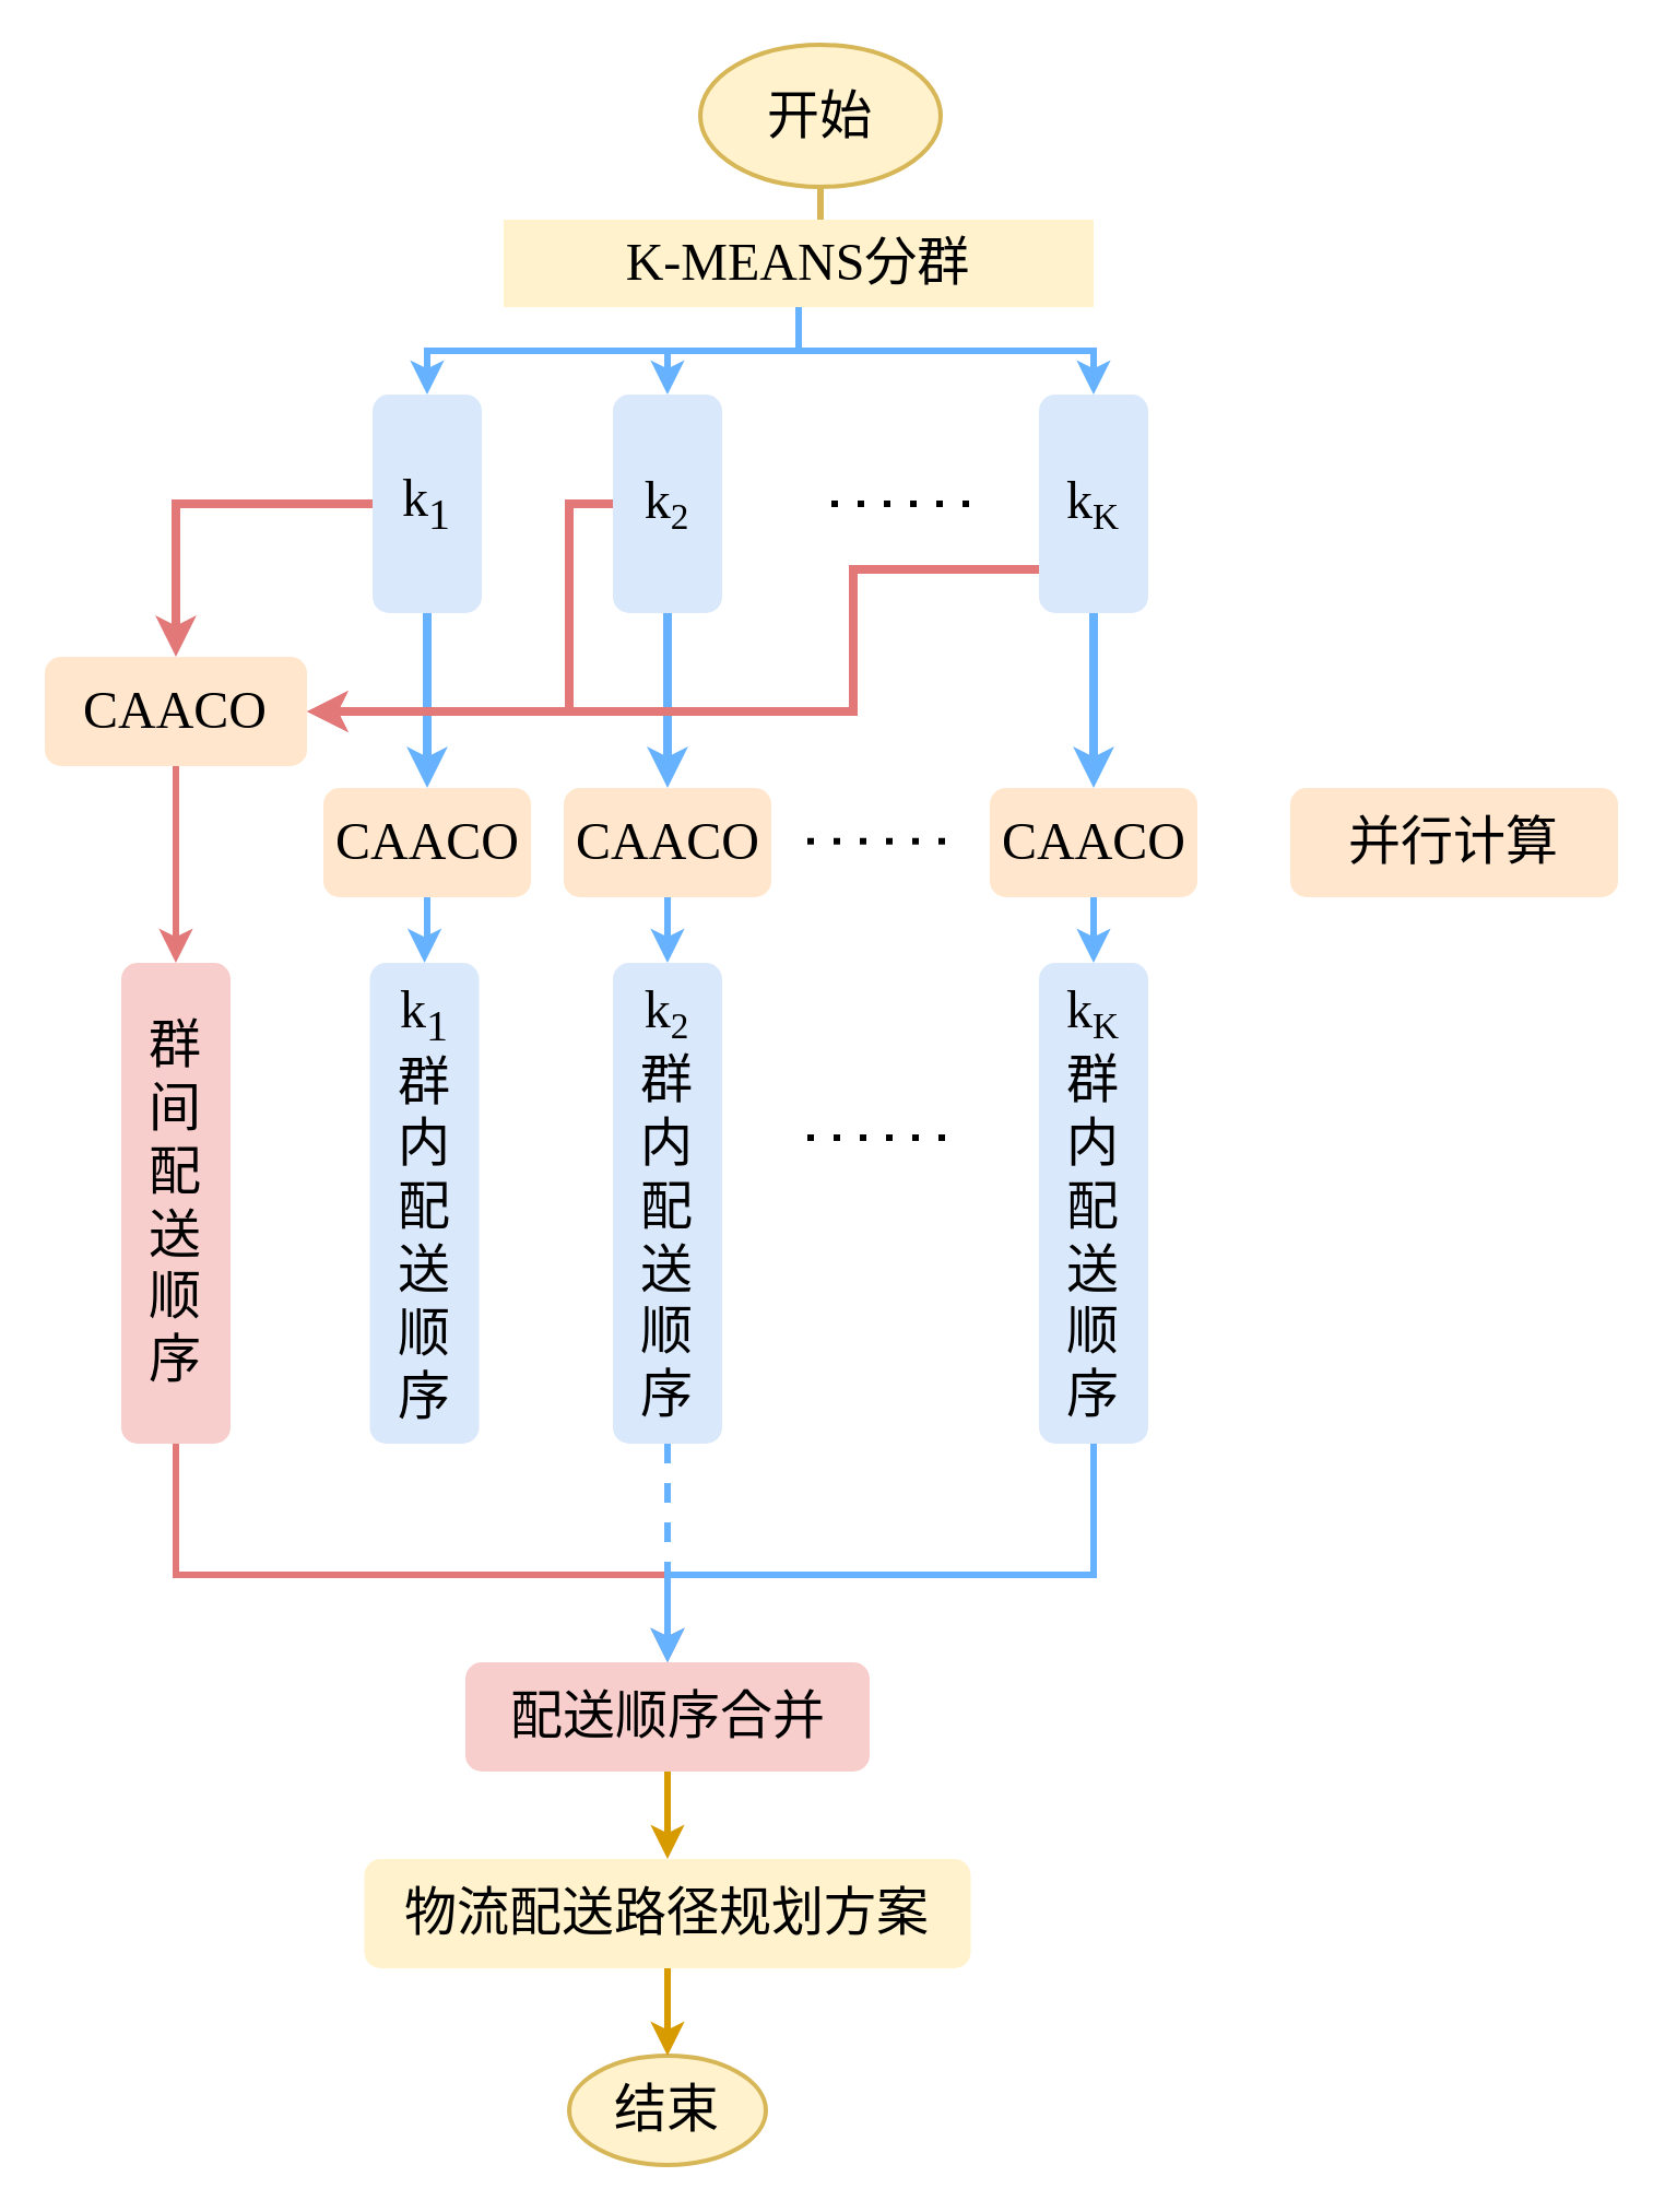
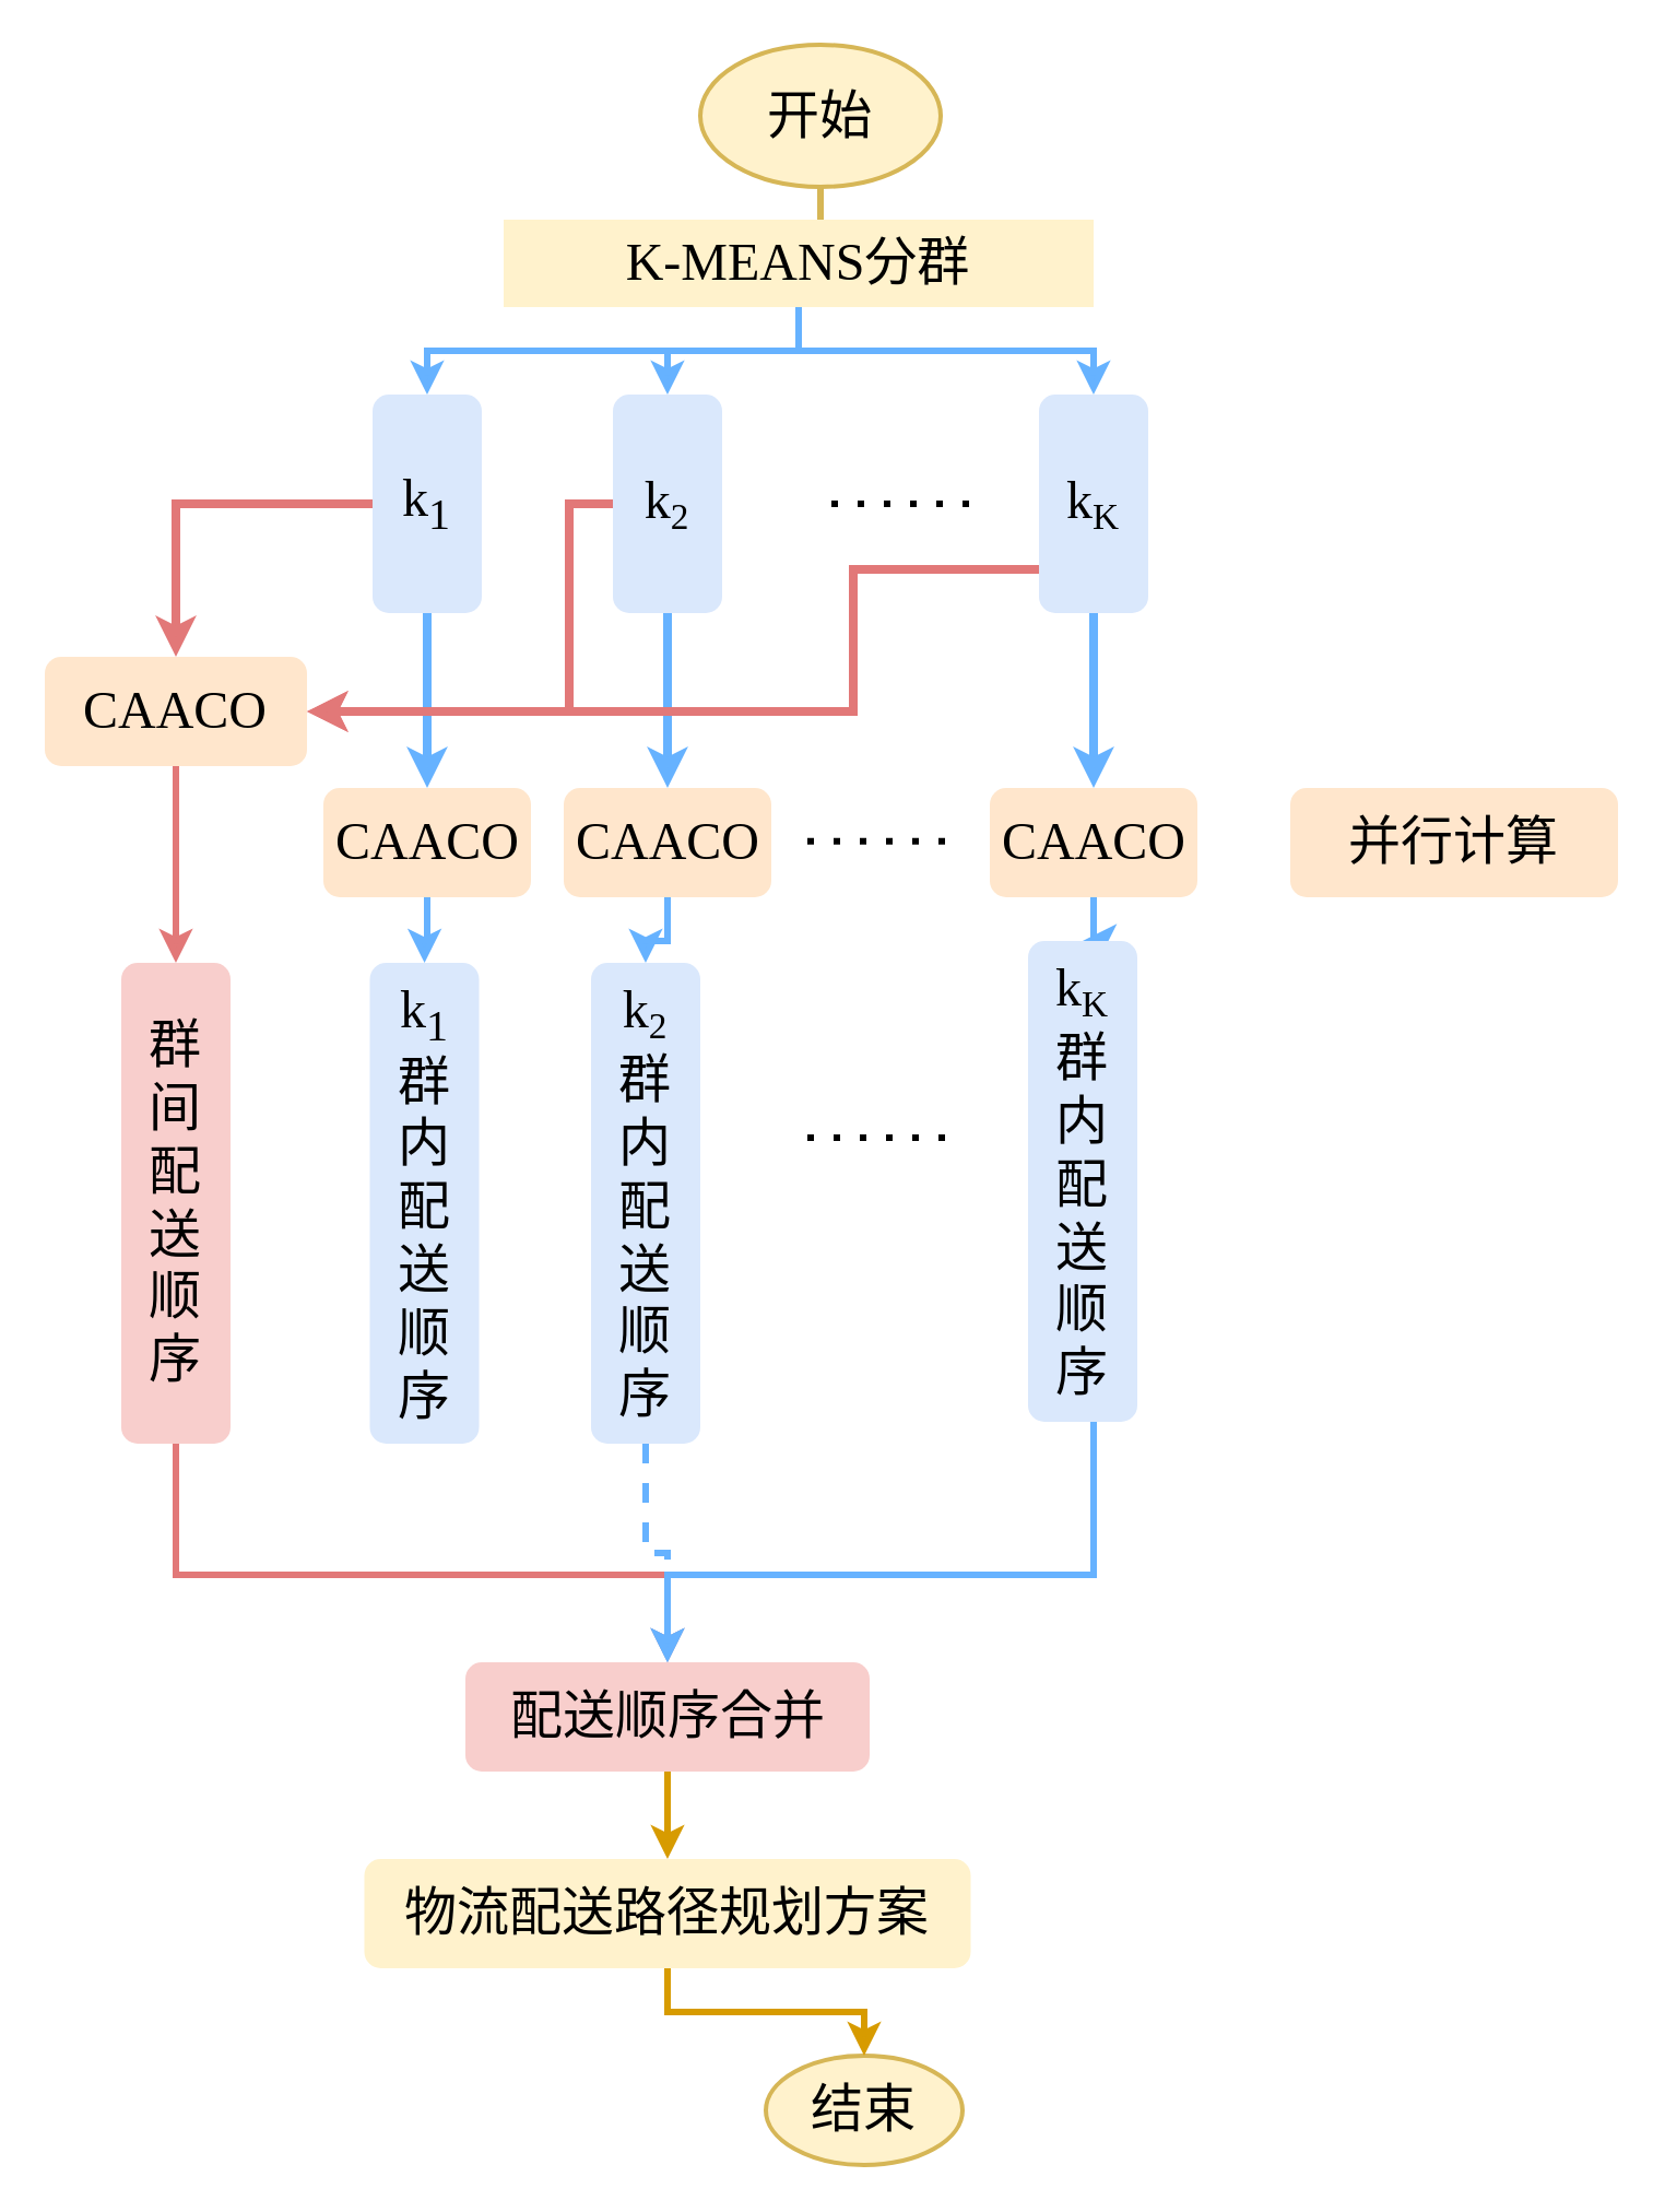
- <mxCell id="31" value="&lt;div&gt;k&lt;span style=&quot;font-size: 20px;&quot;&gt;&lt;sub&gt;2&lt;/sub&gt;&lt;/span&gt;&lt;/div&gt;群&lt;div&gt;&lt;span style=&quot;background-color: initial;&quot;&gt;内&lt;/span&gt;&lt;/div&gt;&lt;div&gt;&lt;span style=&quot;background-color: initial;&quot;&gt;配&lt;/span&gt;&lt;br&gt;&lt;/div&gt;&lt;div&gt;送&lt;/div&gt;&lt;div&gt;顺&lt;/div&gt;&lt;div&gt;序&lt;/div&gt;" style="rounded=1;whiteSpace=wrap;html=1;fillColor=#dae8fc;fontFamily=宋体;fontSize=24;strokeColor=none;" vertex="1" parent="1"><mxGeometry x="280" y="440" width="50" height="220" as="geometry" /></mxCell>
+ <mxCell id="31" value="&lt;div&gt;k&lt;span style=&quot;font-size: 20px;&quot;&gt;&lt;sub&gt;2&lt;/sub&gt;&lt;/span&gt;&lt;/div&gt;群&lt;div&gt;&lt;span style=&quot;background-color: initial;&quot;&gt;内&lt;/span&gt;&lt;/div&gt;&lt;div&gt;&lt;span style=&quot;background-color: initial;&quot;&gt;配&lt;/span&gt;&lt;br&gt;&lt;/div&gt;&lt;div&gt;送&lt;/div&gt;&lt;div&gt;顺&lt;/div&gt;&lt;div&gt;序&lt;/div&gt;" style="rounded=1;whiteSpace=wrap;html=1;fillColor=#dae8fc;fontFamily=宋体;fontSize=24;strokeColor=none;" vertex="1" parent="1"><mxGeometry x="270" y="440" width="50" height="220" as="geometry" /></mxCell>
- <mxCell id="33" value="&lt;div&gt;k&lt;span style=&quot;font-size: 20px;&quot;&gt;&lt;sub&gt;K&lt;/sub&gt;&lt;/span&gt;&lt;/div&gt;群&lt;div&gt;&lt;span style=&quot;background-color: initial;&quot;&gt;内&lt;/span&gt;&lt;/div&gt;&lt;div&gt;&lt;span style=&quot;background-color: initial;&quot;&gt;配&lt;/span&gt;&lt;br&gt;&lt;/div&gt;&lt;div&gt;送&lt;/div&gt;&lt;div&gt;顺&lt;/div&gt;&lt;div&gt;序&lt;/div&gt;" style="rounded=1;whiteSpace=wrap;html=1;fillColor=#dae8fc;fontFamily=宋体;fontSize=24;strokeColor=none;" vertex="1" parent="1"><mxGeometry x="475" y="440" width="50" height="220" as="geometry" /></mxCell>
+ <mxCell id="33" value="&lt;div&gt;k&lt;span style=&quot;font-size: 20px;&quot;&gt;&lt;sub&gt;K&lt;/sub&gt;&lt;/span&gt;&lt;/div&gt;群&lt;div&gt;&lt;span style=&quot;background-color: initial;&quot;&gt;内&lt;/span&gt;&lt;/div&gt;&lt;div&gt;&lt;span style=&quot;background-color: initial;&quot;&gt;配&lt;/span&gt;&lt;br&gt;&lt;/div&gt;&lt;div&gt;送&lt;/div&gt;&lt;div&gt;顺&lt;/div&gt;&lt;div&gt;序&lt;/div&gt;" style="rounded=1;whiteSpace=wrap;html=1;fillColor=#dae8fc;fontFamily=宋体;fontSize=24;strokeColor=none;" vertex="1" parent="1"><mxGeometry x="470" y="430" width="50" height="220" as="geometry" /></mxCell>
- <mxCell id="38" value="&lt;font face=&quot;宋体&quot;&gt;结束&lt;/font&gt;" style="strokeWidth=2;html=1;shape=mxgraph.flowchart.start_1;whiteSpace=wrap;fontSize=24;fillColor=#fff2cc;strokeColor=#d6b656;" vertex="1" parent="1"><mxGeometry x="260" y="940" width="90" height="50" as="geometry" /></mxCell>
+ <mxCell id="38" value="&lt;font face=&quot;宋体&quot;&gt;结束&lt;/font&gt;" style="strokeWidth=2;html=1;shape=mxgraph.flowchart.start_1;whiteSpace=wrap;fontSize=24;fillColor=#fff2cc;strokeColor=#d6b656;" vertex="1" parent="1"><mxGeometry x="350" y="940" width="90" height="50" as="geometry" /></mxCell>
